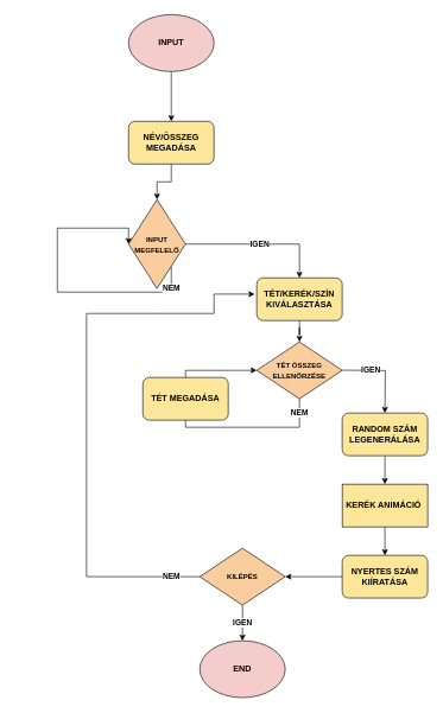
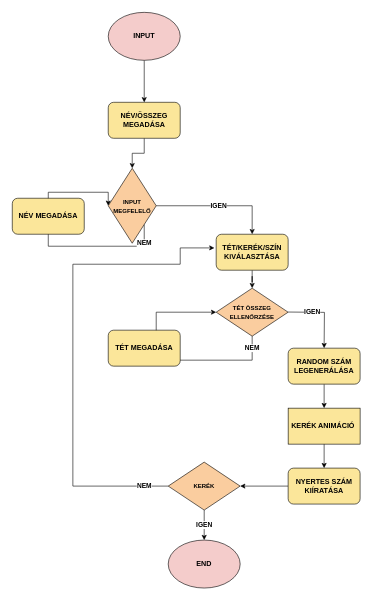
+ <mxCell id="22" value="NÉV MEGADÁSA" style="rounded=1;whiteSpace=wrap;html=1;fillColor=#fbe69a;strokeColor=#000000;fontStyle=1" parent="1" vertex="1"><mxGeometry x="20" y="330" width="120" height="60" as="geometry" /></mxCell>
- <mxCell id="21" value="TÉT MEGADÁSA" style="rounded=1;whiteSpace=wrap;html=1;fillColor=#fbe69a;strokeColor=#000000;fontStyle=1" parent="1" vertex="1"><mxGeometry x="200" y="530" width="120" height="60" as="geometry" /></mxCell>
+ <mxCell id="21" value="TÉT MEGADÁSA" style="rounded=1;whiteSpace=wrap;html=1;fillColor=#fbe69a;strokeColor=#000000;fontStyle=1" parent="1" vertex="1"><mxGeometry x="180" y="550" width="120" height="60" as="geometry" /></mxCell>
- <mxCell id="25" value="&lt;font style=&quot;font-size: 10px;&quot;&gt;KILÉPÉS&lt;/font&gt;" style="rhombus;whiteSpace=wrap;html=1;fillColor=#facd9f;fontStyle=1" parent="1" vertex="1"><mxGeometry x="280" y="770" width="120" height="80" as="geometry" /></mxCell>
+ <mxCell id="25" value="&lt;font style=&quot;font-size: 10px;&quot;&gt;KERÉK&lt;/font&gt;" style="rhombus;whiteSpace=wrap;html=1;fillColor=#facd9f;fontStyle=1" parent="1" vertex="1"><mxGeometry x="280" y="770" width="120" height="80" as="geometry" /></mxCell>
